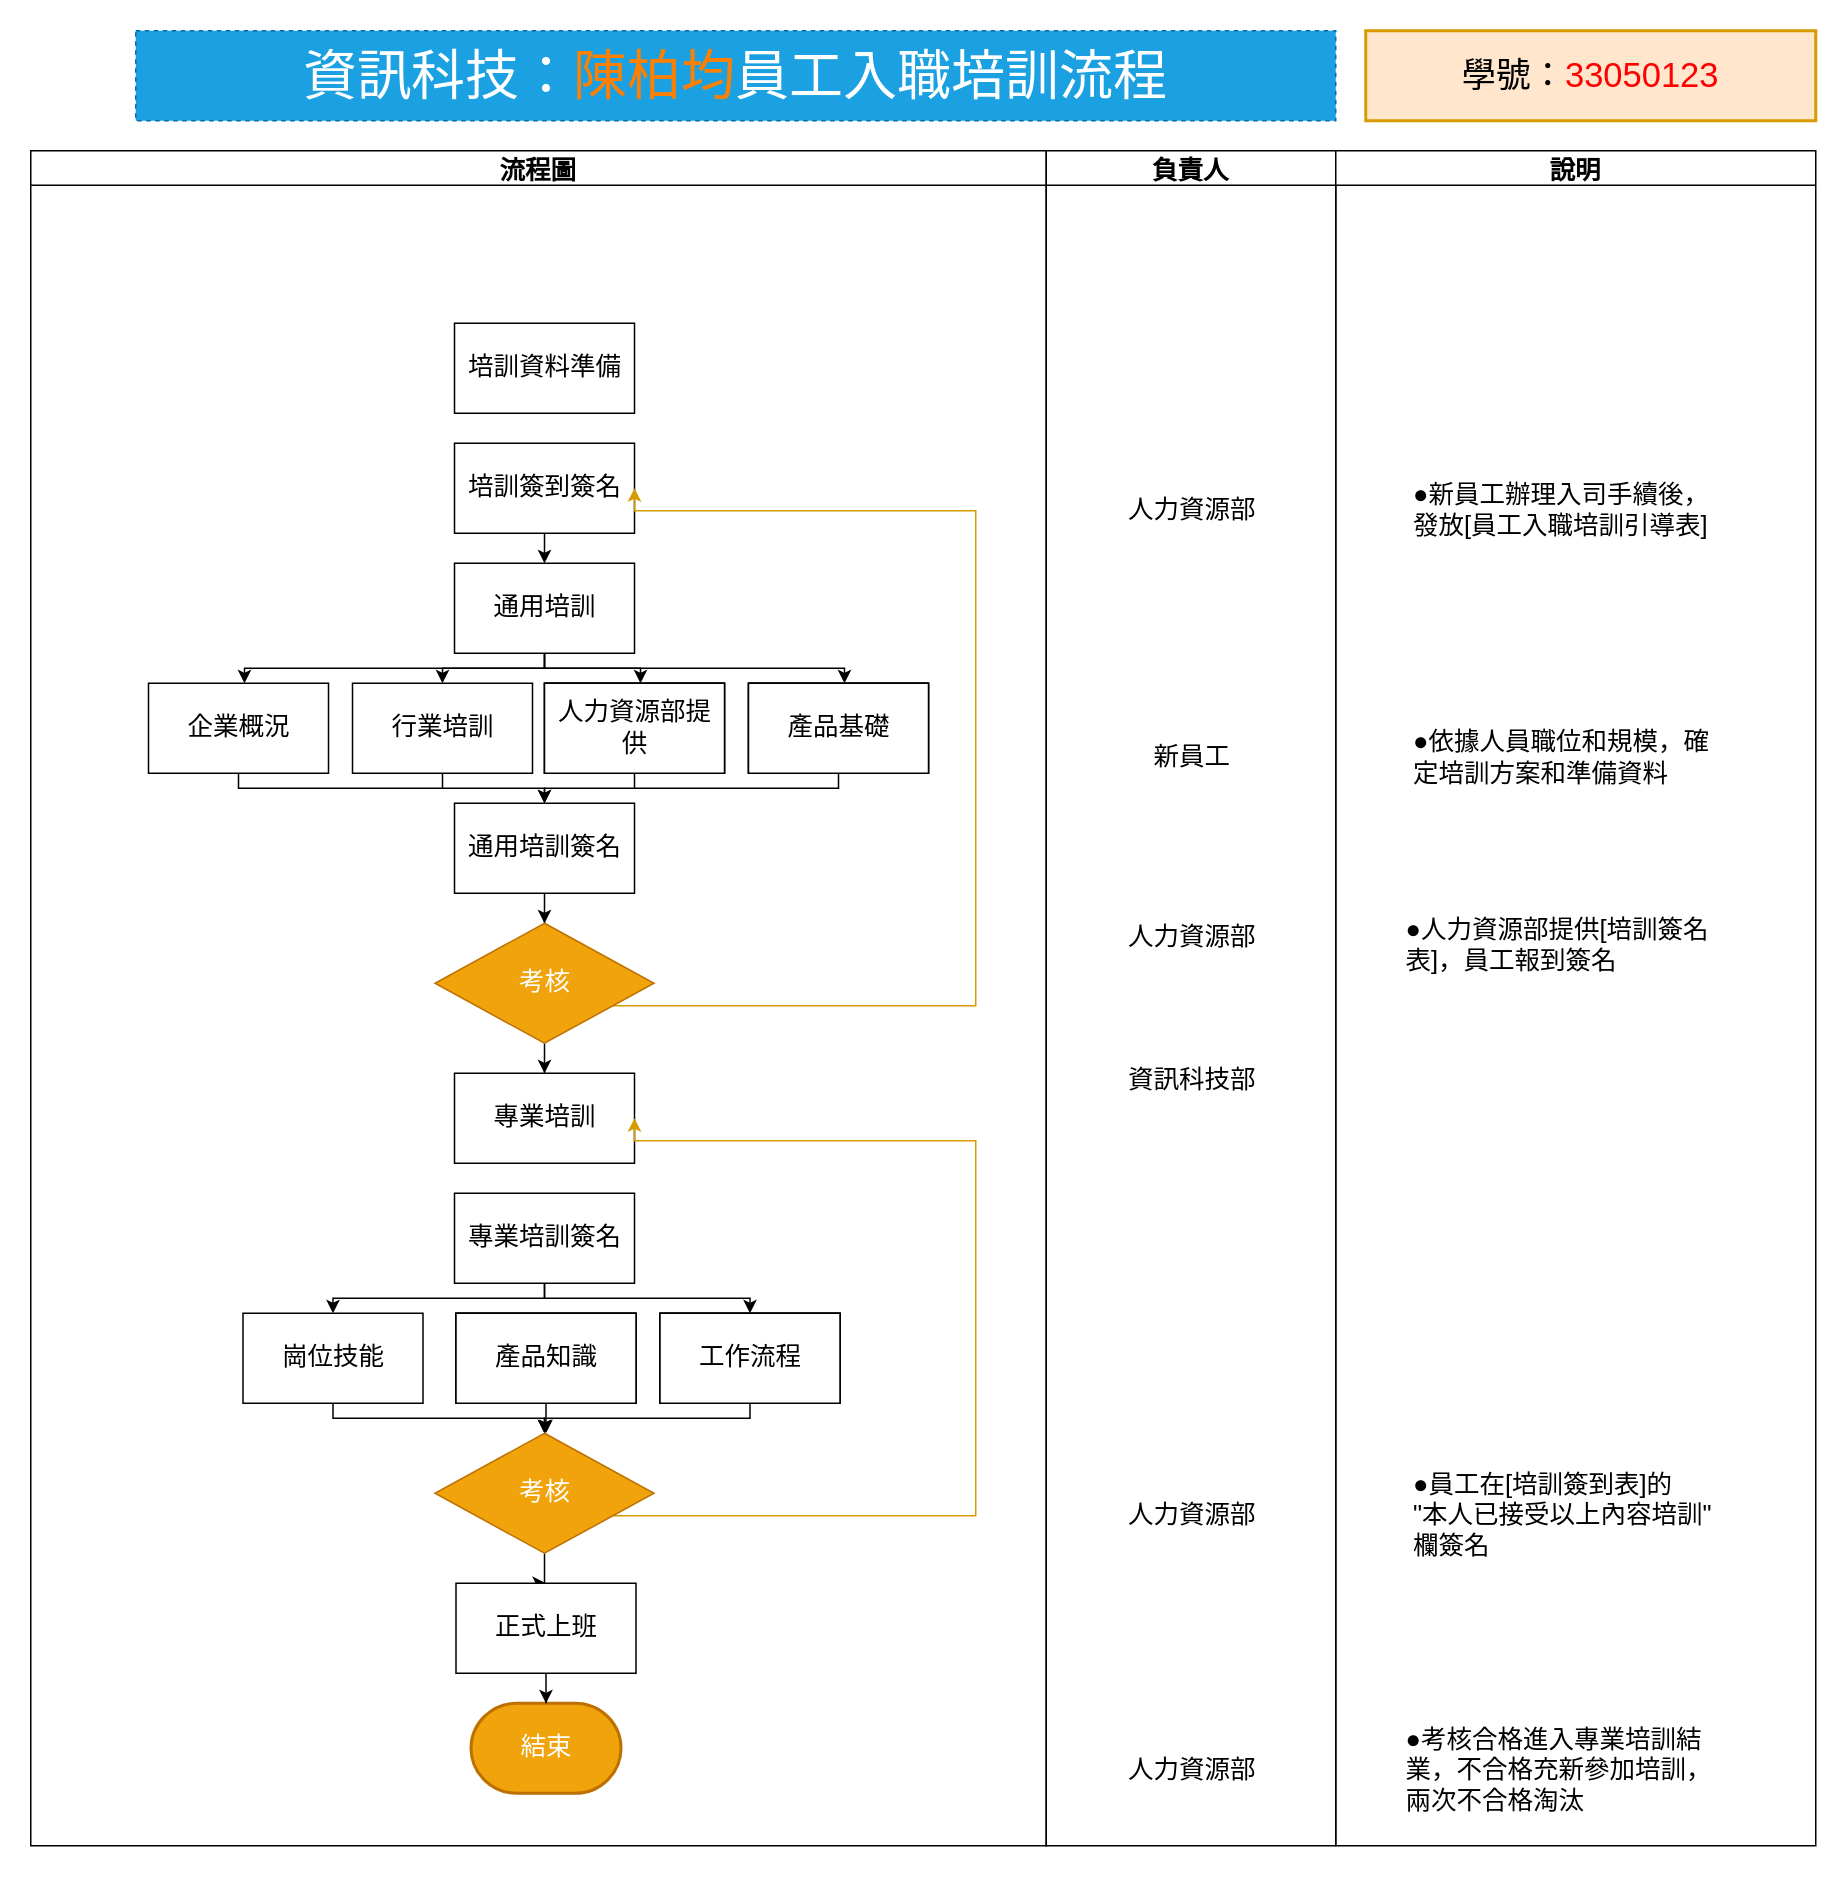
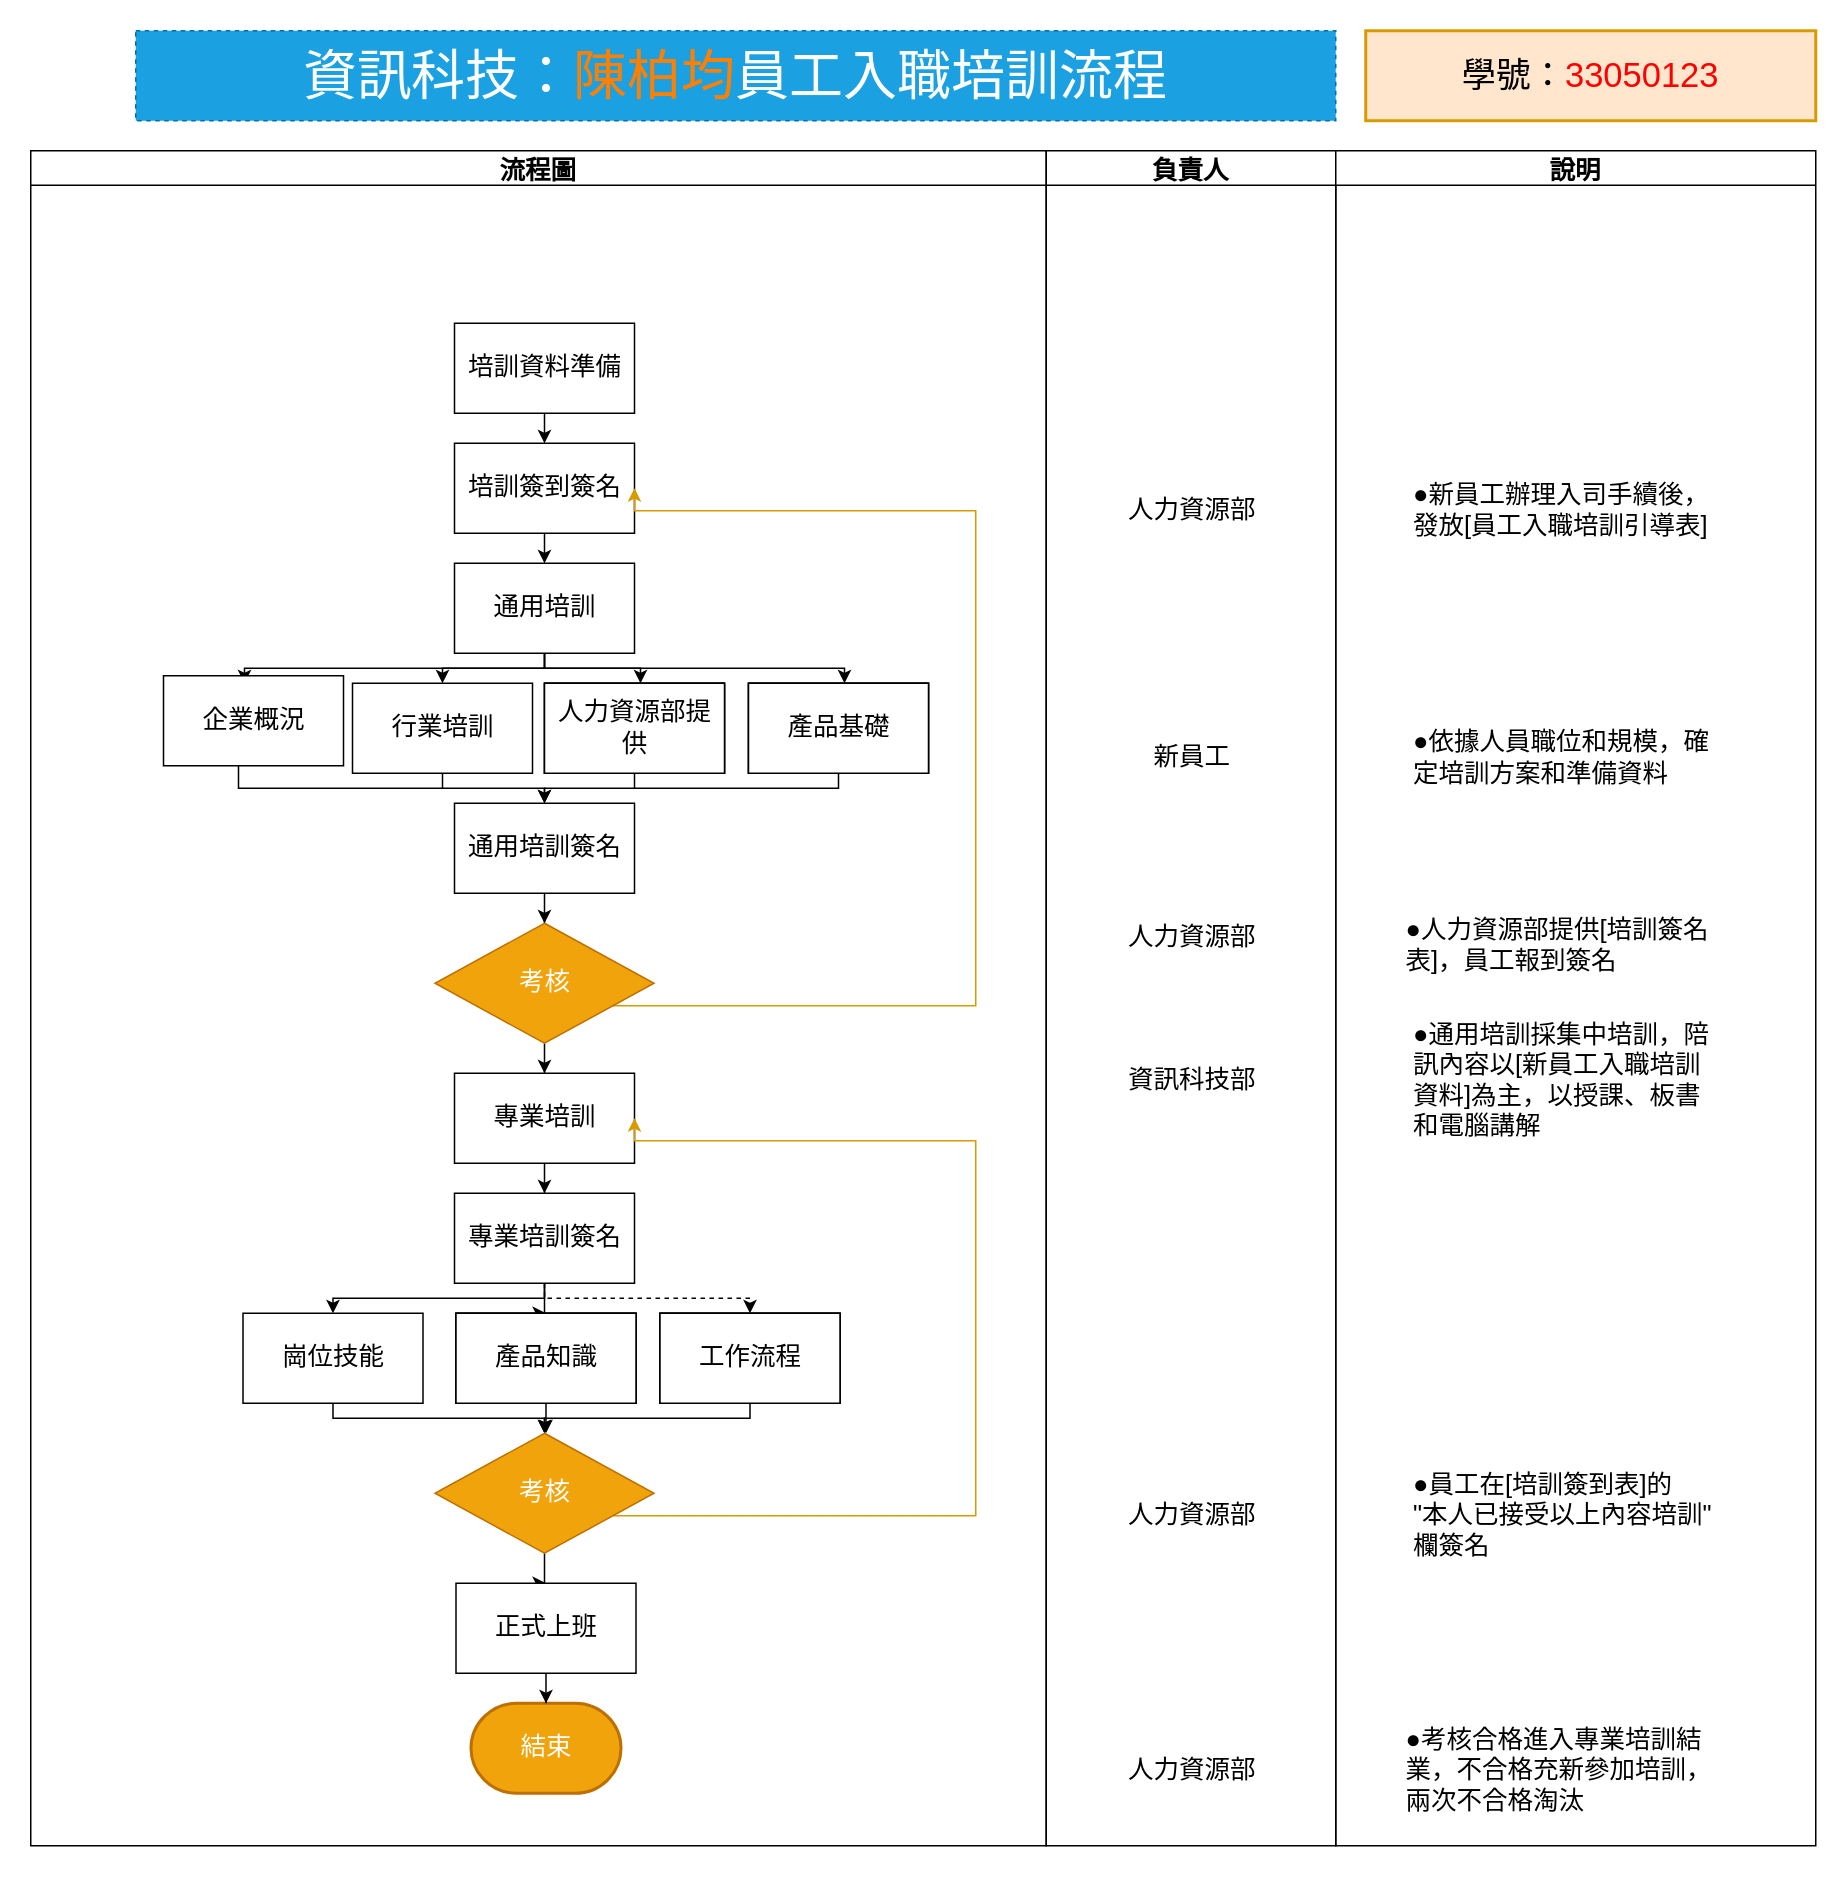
+ <mxCell id="3" style="edgeStyle=orthogonalEdgeStyle;rounded=0;orthogonalLoop=1;jettySize=auto;html=1;exitX=0.5;exitY=1;exitDx=0;exitDy=0;entryX=0.5;entryY=0;entryDx=0;entryDy=0;align=center;fontSize=17;" parent="2" source="4" target="6" edge="1"><mxGeometry relative="1" as="geometry" /></mxCell>
- <mxCell id="17" value="企業概況" style="rounded=0;whiteSpace=wrap;html=1;align=center;fontSize=17;" parent="2" vertex="1"><mxGeometry x="78.5" y="355" width="120" height="60" as="geometry" /></mxCell>
+ <mxCell id="17" value="企業概況" style="rounded=0;whiteSpace=wrap;html=1;align=center;fontSize=17;" parent="2" vertex="1"><mxGeometry x="88.5" y="350" width="120" height="60" as="geometry" /></mxCell>
+ <mxCell id="62" value="●通用培訓採集中培訓，陪&lt;div style=&quot;font-size: 17px;&quot;&gt;訊內容以[新員工入職培訓&lt;/div&gt;&lt;div style=&quot;font-size: 17px;&quot;&gt;資料]為主，以授課、板書&lt;/div&gt;&lt;div style=&quot;font-size: 17px;&quot;&gt;和電腦講解&lt;/div&gt;" style="text;html=1;align=left;verticalAlign=middle;resizable=0;points=[];autosize=1;strokeColor=none;fillColor=none;fontSize=17;" vertex="1" parent="58"><mxGeometry x="50" y="570" width="220" height="100" as="geometry" /></mxCell>
+ <mxCell id="29" style="edgeStyle=orthogonalEdgeStyle;rounded=0;orthogonalLoop=1;jettySize=auto;html=1;entryX=0.5;entryY=0;entryDx=0;entryDy=0;align=center;fontSize=17;" parent="2" source="30" target="34" edge="1"><mxGeometry relative="1" as="geometry" /></mxCell>
- <mxCell id="33" style="edgeStyle=orthogonalEdgeStyle;rounded=0;orthogonalLoop=1;jettySize=auto;html=1;entryX=0.5;entryY=0;entryDx=0;entryDy=0;align=center;fontSize=17;" parent="2" source="34" target="44" edge="1"><mxGeometry relative="1" as="geometry"><Array as="points"><mxPoint x="342.5" y="765" /><mxPoint x="479.5" y="765" /></Array></mxGeometry></mxCell>
+ <mxCell id="33" style="edgeStyle=orthogonalEdgeStyle;rounded=0;orthogonalLoop=1;jettySize=auto;html=1;entryX=0.5;entryY=0;entryDx=0;entryDy=0;align=center;fontSize=17;dashed=1;" parent="2" source="34" target="44" edge="1"><mxGeometry relative="1" as="geometry"><Array as="points"><mxPoint x="342.5" y="765" /><mxPoint x="479.5" y="765" /></Array></mxGeometry></mxCell>
+ <mxCell id="31" style="edgeStyle=orthogonalEdgeStyle;rounded=0;orthogonalLoop=1;jettySize=auto;html=1;entryX=0.5;entryY=0;entryDx=0;entryDy=0;align=center;fontSize=17;" parent="2" source="34" target="42" edge="1"><mxGeometry relative="1" as="geometry" /></mxCell>
